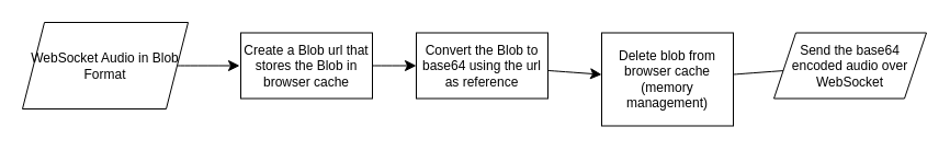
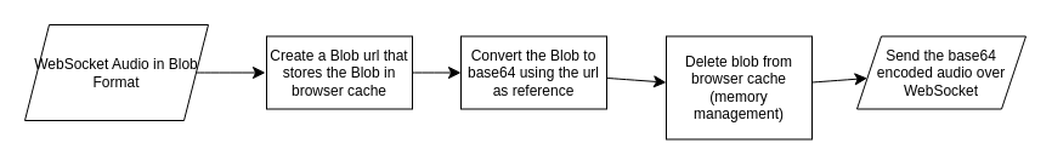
- <mxCell id="8" value="" style="edgeStyle=none;curved=1;rounded=0;orthogonalLoop=1;jettySize=auto;html=1;fontSize=12;startSize=8;endSize=8;endArrow=none;" edge="1" parent="1" source="9" target="10"><mxGeometry relative="1" as="geometry" /></mxCell>
+ <mxCell id="8" value="" style="edgeStyle=none;curved=1;rounded=0;orthogonalLoop=1;jettySize=auto;html=1;fontSize=12;startSize=8;endSize=8;" edge="1" parent="1" source="9" target="10"><mxGeometry relative="1" as="geometry" /></mxCell>
